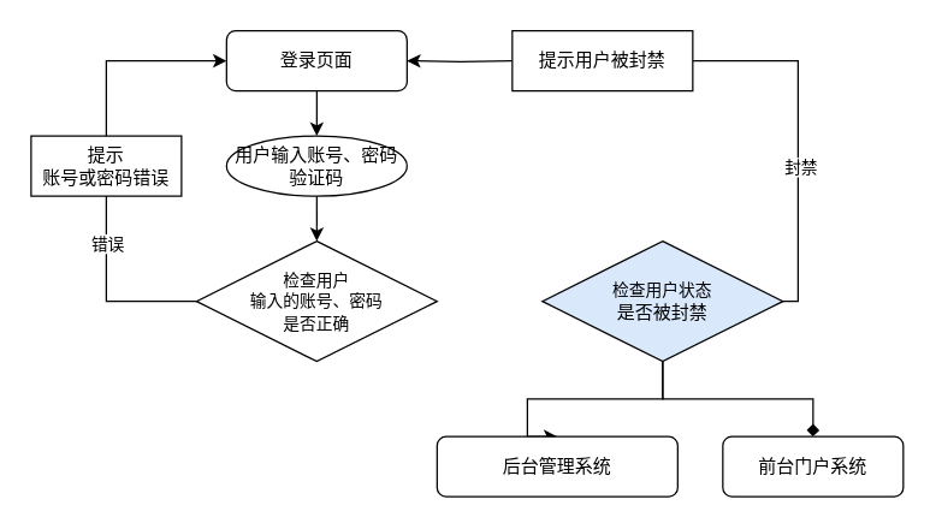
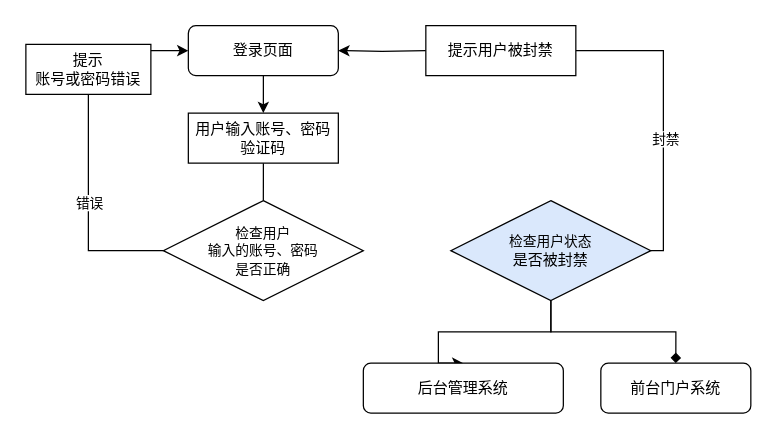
- <mxCell id="18" value="提示&lt;br&gt;账号或密码错误" style="rounded=0;whiteSpace=wrap;html=1;" vertex="1" parent="1"><mxGeometry x="20" y="90" width="100" height="40" as="geometry" /></mxCell>
+ <mxCell id="18" value="提示&lt;br&gt;账号或密码错误" style="rounded=0;whiteSpace=wrap;html=1;" vertex="1" parent="1"><mxGeometry x="20" y="35" width="100" height="40" as="geometry" /></mxCell>
- <mxCell id="5" value="用户输入账号、密码验证码" style="ellipse;whiteSpace=wrap;html=1;" vertex="1" parent="1"><mxGeometry x="149.97" y="90" width="120" height="40" as="geometry" /></mxCell>
+ <mxCell id="5" value="用户输入账号、密码验证码" style="rounded=0;whiteSpace=wrap;html=1;" vertex="1" parent="1"><mxGeometry x="149.97" y="90" width="120" height="40" as="geometry" /></mxCell>
- <mxCell id="4" style="edgeStyle=orthogonalEdgeStyle;rounded=0;orthogonalLoop=1;jettySize=auto;html=1;entryX=0.5;entryY=0;entryDx=0;entryDy=0;" edge="1" parent="1" source="5" target="8"><mxGeometry relative="1" as="geometry" /></mxCell>
+ <mxCell id="4" style="edgeStyle=orthogonalEdgeStyle;rounded=0;orthogonalLoop=1;jettySize=auto;html=1;entryX=0.5;entryY=0;entryDx=0;entryDy=0;endArrow=none;" edge="1" parent="1" source="5" target="8"><mxGeometry relative="1" as="geometry" /></mxCell>
